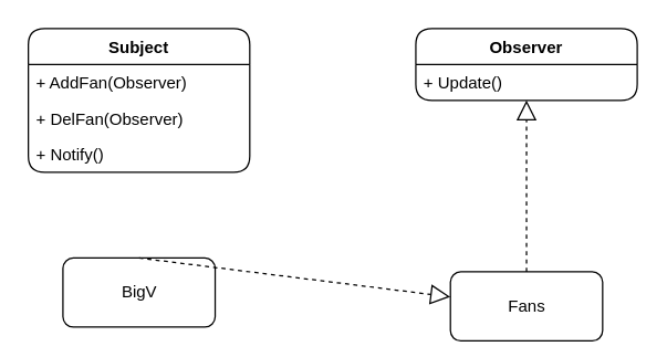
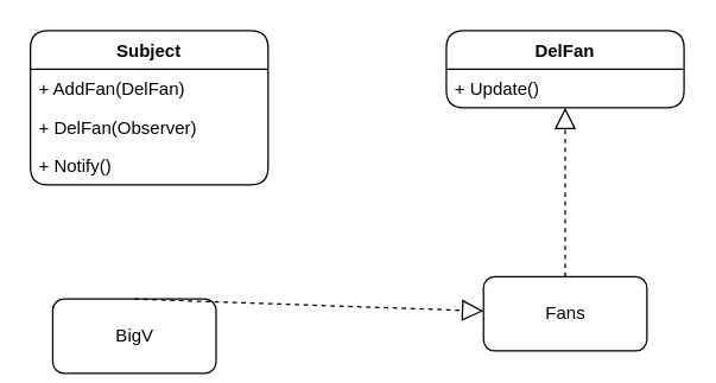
- <mxCell id="6" value="Observer" style="swimlane;fontStyle=1;align=center;verticalAlign=top;childLayout=stackLayout;horizontal=1;startSize=26;horizontalStack=0;resizeParent=1;resizeParentMax=0;resizeLast=0;collapsible=1;marginBottom=0;rounded=1;" vertex="1" parent="1"><mxGeometry x="300" y="20" width="160" height="52" as="geometry" /></mxCell>
+ <mxCell id="6" value="DelFan" style="swimlane;fontStyle=1;align=center;verticalAlign=top;childLayout=stackLayout;horizontal=1;startSize=26;horizontalStack=0;resizeParent=1;resizeParentMax=0;resizeLast=0;collapsible=1;marginBottom=0;rounded=1;" vertex="1" parent="1"><mxGeometry x="300" y="20" width="160" height="52" as="geometry" /></mxCell>
- <mxCell id="3" value="+ AddFan(Observer)" style="text;strokeColor=none;fillColor=none;align=left;verticalAlign=top;spacingLeft=4;spacingRight=4;overflow=hidden;rotatable=0;points=[[0,0.5],[1,0.5]];portConstraint=eastwest;rounded=1;" vertex="1" parent="2"><mxGeometry y="26" width="160" height="26" as="geometry" /></mxCell>
+ <mxCell id="3" value="+ AddFan(DelFan)" style="text;strokeColor=none;fillColor=none;align=left;verticalAlign=top;spacingLeft=4;spacingRight=4;overflow=hidden;rotatable=0;points=[[0,0.5],[1,0.5]];portConstraint=eastwest;rounded=1;" vertex="1" parent="2"><mxGeometry y="26" width="160" height="26" as="geometry" /></mxCell>
- <mxCell id="8" value="BigV" style="html=1;rounded=1;" vertex="1" parent="1"><mxGeometry x="45" y="186" width="110" height="50" as="geometry" /></mxCell>
+ <mxCell id="8" value="BigV" style="html=1;rounded=1;" vertex="1" parent="1"><mxGeometry x="35" y="201" width="110" height="50" as="geometry" /></mxCell>
- <mxCell id="9" value="Fans" style="html=1;rounded=1;" vertex="1" parent="1"><mxGeometry x="325" y="196" width="110" height="50" as="geometry" /></mxCell>
+ <mxCell id="9" value="Fans" style="html=1;rounded=1;" vertex="1" parent="1"><mxGeometry x="325" y="186" width="110" height="50" as="geometry" /></mxCell>
